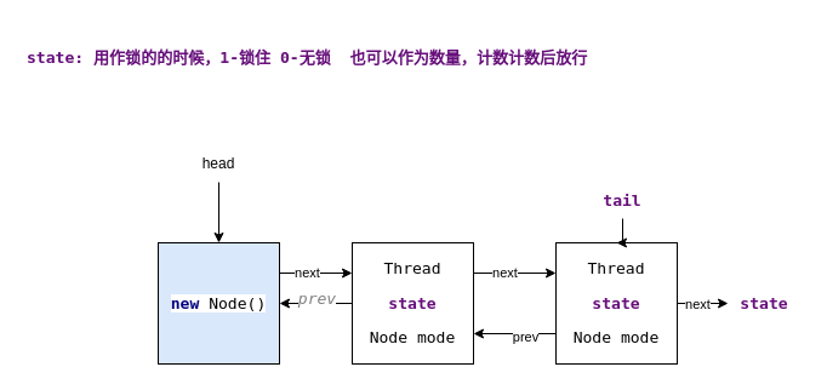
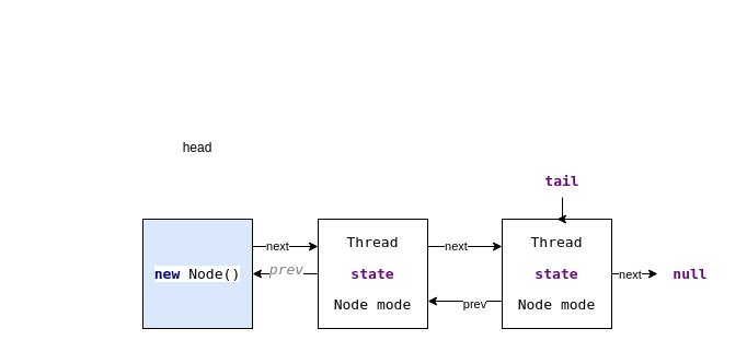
- <mxCell id="20" value="&lt;pre style=&quot;background-color: rgb(255, 255, 255); font-family: &amp;quot;JetBrains Mono&amp;quot;, monospace; font-size: 9.8pt;&quot;&gt;&lt;span style=&quot;color:#660e7a;font-weight:bold;&quot;&gt;state: 用作锁的的时候，1-锁住 0-无锁  也可以作为数量，计数计数后放行&lt;/span&gt;&lt;/pre&gt;" style="text;html=1;strokeColor=none;fillColor=none;align=left;verticalAlign=top;whiteSpace=wrap;rounded=0;horizontal=1;" vertex="1" parent="1"><mxGeometry x="20" y="20" width="510" height="50" as="geometry" /></mxCell>
- <mxCell id="3" value="" style="edgeStyle=orthogonalEdgeStyle;rounded=0;orthogonalLoop=1;jettySize=auto;html=1;" edge="1" parent="1" source="4" target="2"><mxGeometry relative="1" as="geometry" /></mxCell>
- <mxCell id="19" value="&lt;pre style=&quot;background-color: rgb(255, 255, 255); font-family: &amp;quot;JetBrains Mono&amp;quot;, monospace; font-size: 9.8pt;&quot;&gt;&lt;span style=&quot;color:#660e7a;font-weight:bold;&quot;&gt;state&lt;/span&gt;&lt;/pre&gt;" style="text;html=1;strokeColor=none;fillColor=none;align=center;verticalAlign=middle;whiteSpace=wrap;rounded=0;" vertex="1" parent="1"><mxGeometry x="600" y="235" width="60" height="30" as="geometry" /></mxCell>
+ <mxCell id="19" value="&lt;pre style=&quot;background-color: rgb(255, 255, 255); font-family: &amp;quot;JetBrains Mono&amp;quot;, monospace; font-size: 9.8pt;&quot;&gt;&lt;span style=&quot;color:#660e7a;font-weight:bold;&quot;&gt;null&lt;/span&gt;&lt;/pre&gt;" style="text;html=1;strokeColor=none;fillColor=none;align=center;verticalAlign=middle;whiteSpace=wrap;rounded=0;" vertex="1" parent="1"><mxGeometry x="600" y="235" width="60" height="30" as="geometry" /></mxCell>
